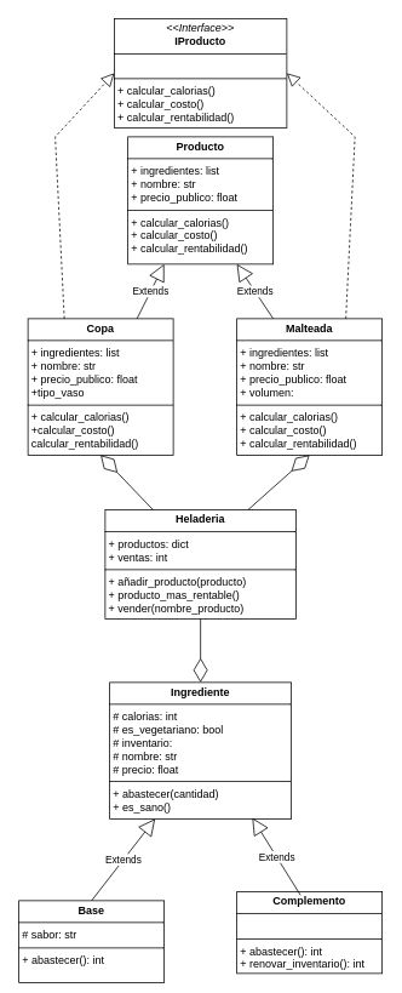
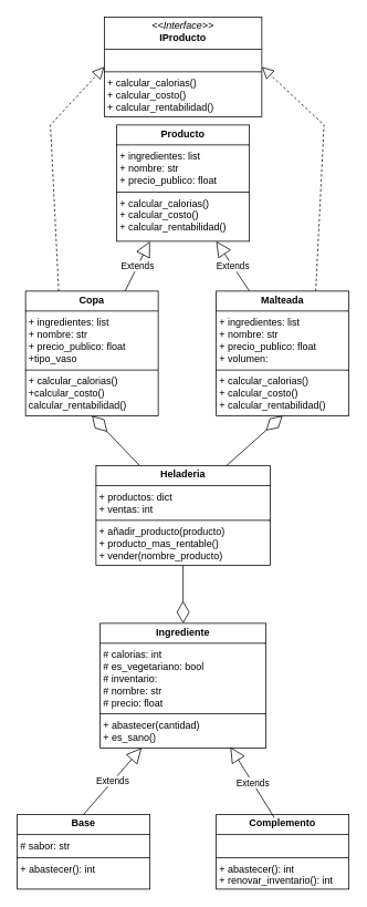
- <mxCell id="3" value="&lt;p style=&quot;margin:0px;margin-top:4px;text-align:center;&quot;&gt;&lt;b&gt;Base&lt;/b&gt;&lt;/p&gt;&lt;hr size=&quot;1&quot; style=&quot;border-style:solid;&quot;&gt;&lt;p style=&quot;margin:0px;margin-left:4px;&quot;&gt;# sabor: str&lt;/p&gt;&lt;hr size=&quot;1&quot; style=&quot;border-style:solid;&quot;&gt;&lt;p style=&quot;margin:0px;margin-left:4px;&quot;&gt;+ abastecer(): int&lt;/p&gt;" style="verticalAlign=top;align=left;overflow=fill;html=1;whiteSpace=wrap;" vertex="1" parent="1"><mxGeometry x="20" y="990" width="160" height="90" as="geometry" /></mxCell>
+ <mxCell id="3" value="&lt;p style=&quot;margin:0px;margin-top:4px;text-align:center;&quot;&gt;&lt;b&gt;Base&lt;/b&gt;&lt;/p&gt;&lt;hr size=&quot;1&quot; style=&quot;border-style:solid;&quot;&gt;&lt;p style=&quot;margin:0px;margin-left:4px;&quot;&gt;# sabor: str&lt;/p&gt;&lt;hr size=&quot;1&quot; style=&quot;border-style:solid;&quot;&gt;&lt;p style=&quot;margin:0px;margin-left:4px;&quot;&gt;+ abastecer(): int&lt;/p&gt;" style="verticalAlign=top;align=left;overflow=fill;html=1;whiteSpace=wrap;" vertex="1" parent="1"><mxGeometry x="20" y="980" width="160" height="90" as="geometry" /></mxCell>
